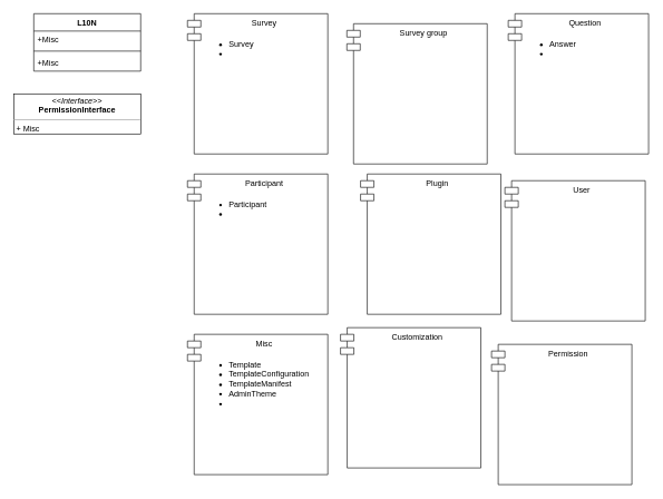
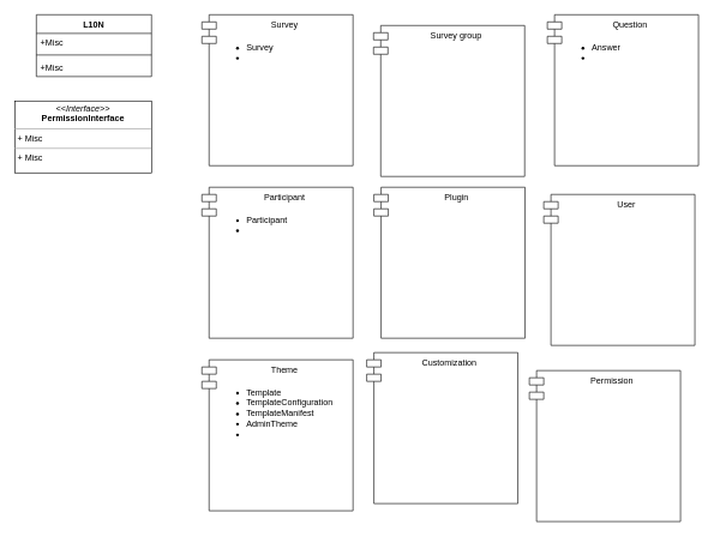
- <mxCell id="15" value="&lt;p style=&quot;margin: 0px ; margin-top: 4px ; text-align: center&quot;&gt;&lt;i&gt;&amp;lt;&amp;lt;Interface&amp;gt;&amp;gt;&lt;/i&gt;&lt;br&gt;&lt;b&gt;PermissionInterface&lt;/b&gt;&lt;/p&gt;&lt;hr size=&quot;1&quot;&gt;&lt;p style=&quot;margin: 0px ; margin-left: 4px&quot;&gt;+ Misc&lt;br&gt;&lt;/p&gt;&lt;hr size=&quot;1&quot;&gt;&lt;p style=&quot;margin: 0px ; margin-left: 4px&quot;&gt;+ Misc&lt;br&gt;&lt;/p&gt;" style="verticalAlign=top;align=left;overflow=fill;fontSize=12;fontFamily=Helvetica;html=1;fillColor=none;" vertex="1" parent="1"><mxGeometry x="20" y="140" width="190" height="60" as="geometry" /></mxCell>
+ <mxCell id="15" value="&lt;p style=&quot;margin: 0px ; margin-top: 4px ; text-align: center&quot;&gt;&lt;i&gt;&amp;lt;&amp;lt;Interface&amp;gt;&amp;gt;&lt;/i&gt;&lt;br&gt;&lt;b&gt;PermissionInterface&lt;/b&gt;&lt;/p&gt;&lt;hr size=&quot;1&quot;&gt;&lt;p style=&quot;margin: 0px ; margin-left: 4px&quot;&gt;+ Misc&lt;br&gt;&lt;/p&gt;&lt;hr size=&quot;1&quot;&gt;&lt;p style=&quot;margin: 0px ; margin-left: 4px&quot;&gt;+ Misc&lt;br&gt;&lt;/p&gt;" style="verticalAlign=top;align=left;overflow=fill;fontSize=12;fontFamily=Helvetica;html=1;fillColor=none;" vertex="1" parent="1"><mxGeometry x="20" y="140" width="190" height="100" as="geometry" /></mxCell>
- <mxCell id="6" value="Plugin" style="shape=module;align=left;spacingLeft=20;align=center;verticalAlign=top;fillColor=none;" vertex="1" parent="1"><mxGeometry x="539" y="260" width="210" height="210" as="geometry" /></mxCell>
+ <mxCell id="6" value="Plugin" style="shape=module;align=left;spacingLeft=20;align=center;verticalAlign=top;fillColor=none;" vertex="1" parent="1"><mxGeometry x="519" y="260" width="210" height="210" as="geometry" /></mxCell>
- <mxCell id="8" value="Misc" style="shape=module;align=left;spacingLeft=20;align=center;verticalAlign=top;fillColor=none;" vertex="1" parent="1"><mxGeometry x="280" y="500" width="210" height="210" as="geometry" /></mxCell>
+ <mxCell id="8" value="Theme" style="shape=module;align=left;spacingLeft=20;align=center;verticalAlign=top;fillColor=none;" vertex="1" parent="1"><mxGeometry x="280" y="500" width="210" height="210" as="geometry" /></mxCell>
